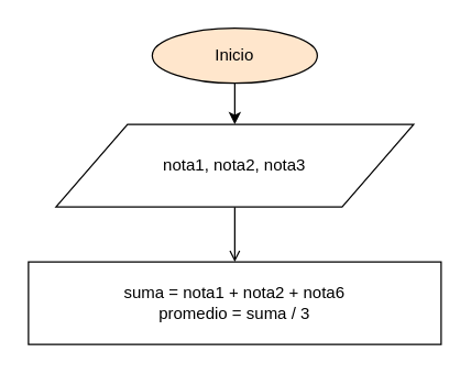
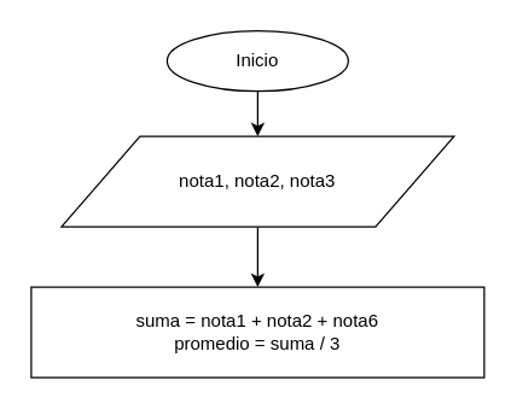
- <mxCell id="3" value="Inicio" style="ellipse;whiteSpace=wrap;html=1;fillColor=#ffe6cc;" parent="1" vertex="1"><mxGeometry x="110" y="20" width="120" height="40" as="geometry" /></mxCell>
+ <mxCell id="3" value="Inicio" style="ellipse;whiteSpace=wrap;html=1;" parent="1" vertex="1"><mxGeometry x="110" y="20" width="120" height="40" as="geometry" /></mxCell>
- <mxCell id="4" value="" style="edgeStyle=orthogonalEdgeStyle;rounded=0;orthogonalLoop=1;jettySize=auto;html=1;endArrow=open;" parent="1" source="5" target="6" edge="1"><mxGeometry relative="1" as="geometry" /></mxCell>
+ <mxCell id="4" value="" style="edgeStyle=orthogonalEdgeStyle;rounded=0;orthogonalLoop=1;jettySize=auto;html=1;" parent="1" source="5" target="6" edge="1"><mxGeometry relative="1" as="geometry" /></mxCell>
